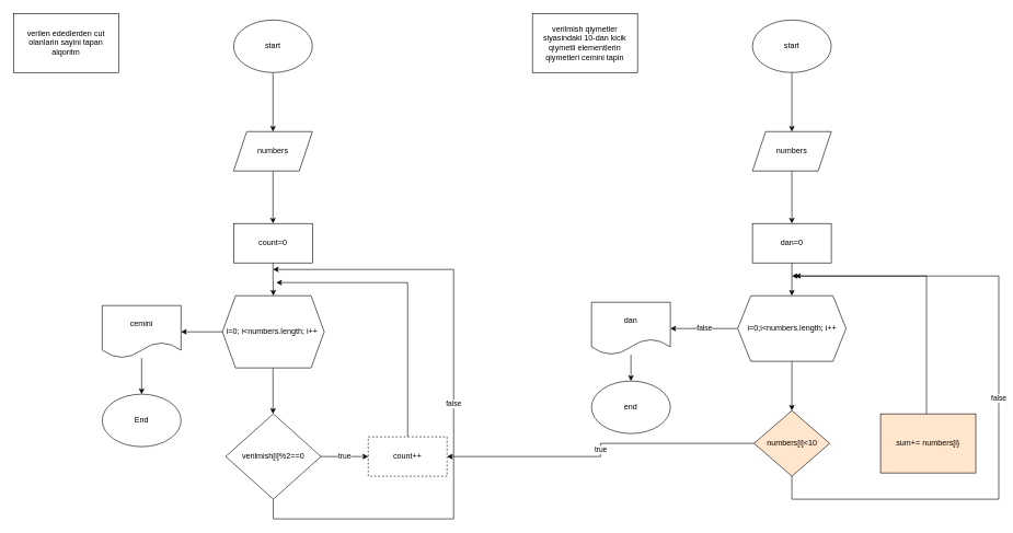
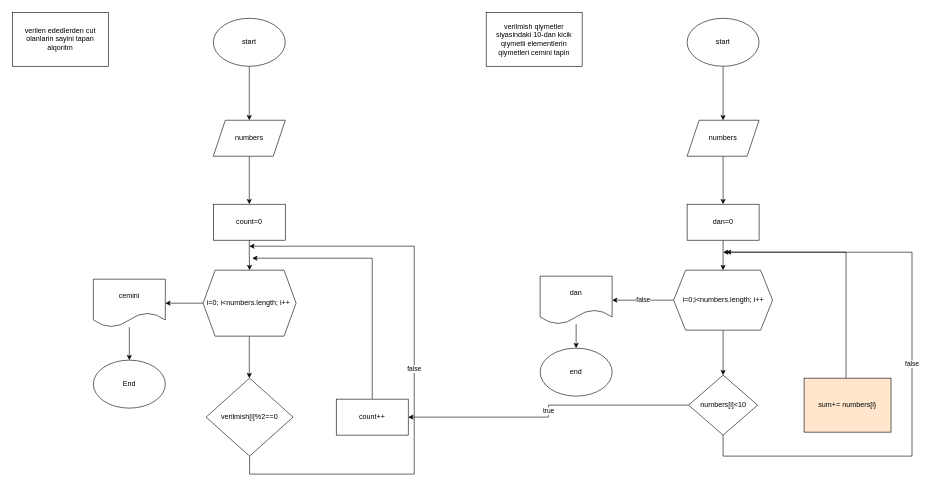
- <mxCell id="37" value="numbers[i]&amp;lt;10" style="rhombus;whiteSpace=wrap;html=1;fillColor=#ffe6cc;" vertex="1" parent="1"><mxGeometry x="1147.5" y="625" width="115" height="100" as="geometry" /></mxCell>
+ <mxCell id="37" value="numbers[i]&amp;lt;10" style="rhombus;whiteSpace=wrap;html=1;" vertex="1" parent="1"><mxGeometry x="1147.5" y="625" width="115" height="100" as="geometry" /></mxCell>
- <mxCell id="18" value="true" style="edgeStyle=orthogonalEdgeStyle;rounded=0;orthogonalLoop=1;jettySize=auto;html=1;" edge="1" parent="1" source="19" target="12"><mxGeometry relative="1" as="geometry" /></mxCell>
- <mxCell id="12" value="count++" style="whiteSpace=wrap;html=1;dashed=1;" vertex="1" parent="1"><mxGeometry x="560" y="665" width="120" height="60" as="geometry" /></mxCell>
+ <mxCell id="12" value="count++" style="whiteSpace=wrap;html=1;" vertex="1" parent="1"><mxGeometry x="560" y="665" width="120" height="60" as="geometry" /></mxCell>
